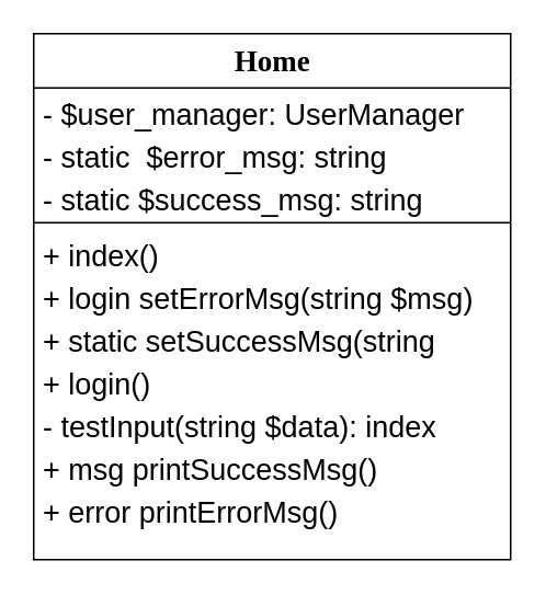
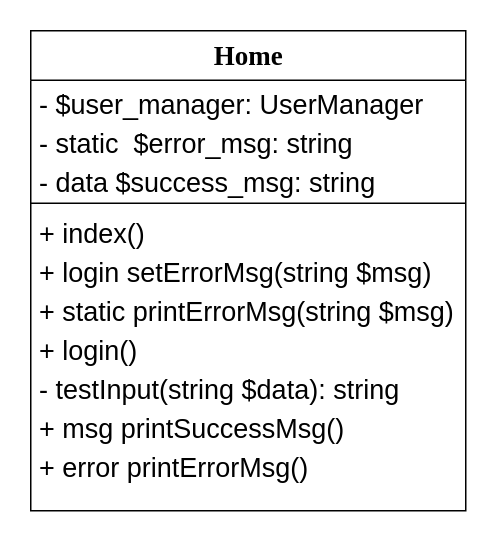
- <mxCell id="5" value="&lt;font style=&quot;font-size: 18px&quot;&gt;- static $success_msg: string&lt;/font&gt;" style="text;html=1;strokeColor=none;fillColor=none;align=left;verticalAlign=top;spacingLeft=4;spacingRight=4;whiteSpace=wrap;overflow=hidden;rotatable=0;points=[[0,0.5],[1,0.5]];portConstraint=eastwest;" parent="2" vertex="1"><mxGeometry y="85" width="290" height="26" as="geometry" /></mxCell>
+ <mxCell id="5" value="&lt;font style=&quot;font-size: 18px&quot;&gt;- data $success_msg: string&lt;/font&gt;" style="text;html=1;strokeColor=none;fillColor=none;align=left;verticalAlign=top;spacingLeft=4;spacingRight=4;whiteSpace=wrap;overflow=hidden;rotatable=0;points=[[0,0.5],[1,0.5]];portConstraint=eastwest;" parent="2" vertex="1"><mxGeometry y="85" width="290" height="26" as="geometry" /></mxCell>
- <mxCell id="9" value="&lt;font style=&quot;font-size: 18px&quot;&gt;+ static setSuccessMsg(string $msg)&lt;/font&gt;" style="text;html=1;strokeColor=none;fillColor=none;align=left;verticalAlign=top;spacingLeft=4;spacingRight=4;whiteSpace=wrap;overflow=hidden;rotatable=0;points=[[0,0.5],[1,0.5]];portConstraint=eastwest;" parent="2" vertex="1"><mxGeometry y="171" width="290" height="26" as="geometry" /></mxCell>
+ <mxCell id="9" value="&lt;font style=&quot;font-size: 18px&quot;&gt;+ static printErrorMsg(string $msg)&lt;/font&gt;" style="text;html=1;strokeColor=none;fillColor=none;align=left;verticalAlign=top;spacingLeft=4;spacingRight=4;whiteSpace=wrap;overflow=hidden;rotatable=0;points=[[0,0.5],[1,0.5]];portConstraint=eastwest;" parent="2" vertex="1"><mxGeometry y="171" width="290" height="26" as="geometry" /></mxCell>
- <mxCell id="11" value="&lt;font style=&quot;font-size: 18px&quot;&gt;- testInput(string $data): index&lt;/font&gt;" style="text;html=1;strokeColor=none;fillColor=none;align=left;verticalAlign=top;spacingLeft=4;spacingRight=4;whiteSpace=wrap;overflow=hidden;rotatable=0;points=[[0,0.5],[1,0.5]];portConstraint=eastwest;" parent="2" vertex="1"><mxGeometry y="223" width="290" height="26" as="geometry" /></mxCell>
+ <mxCell id="11" value="&lt;font style=&quot;font-size: 18px&quot;&gt;- testInput(string $data): string&lt;/font&gt;" style="text;html=1;strokeColor=none;fillColor=none;align=left;verticalAlign=top;spacingLeft=4;spacingRight=4;whiteSpace=wrap;overflow=hidden;rotatable=0;points=[[0,0.5],[1,0.5]];portConstraint=eastwest;" parent="2" vertex="1"><mxGeometry y="223" width="290" height="26" as="geometry" /></mxCell>
